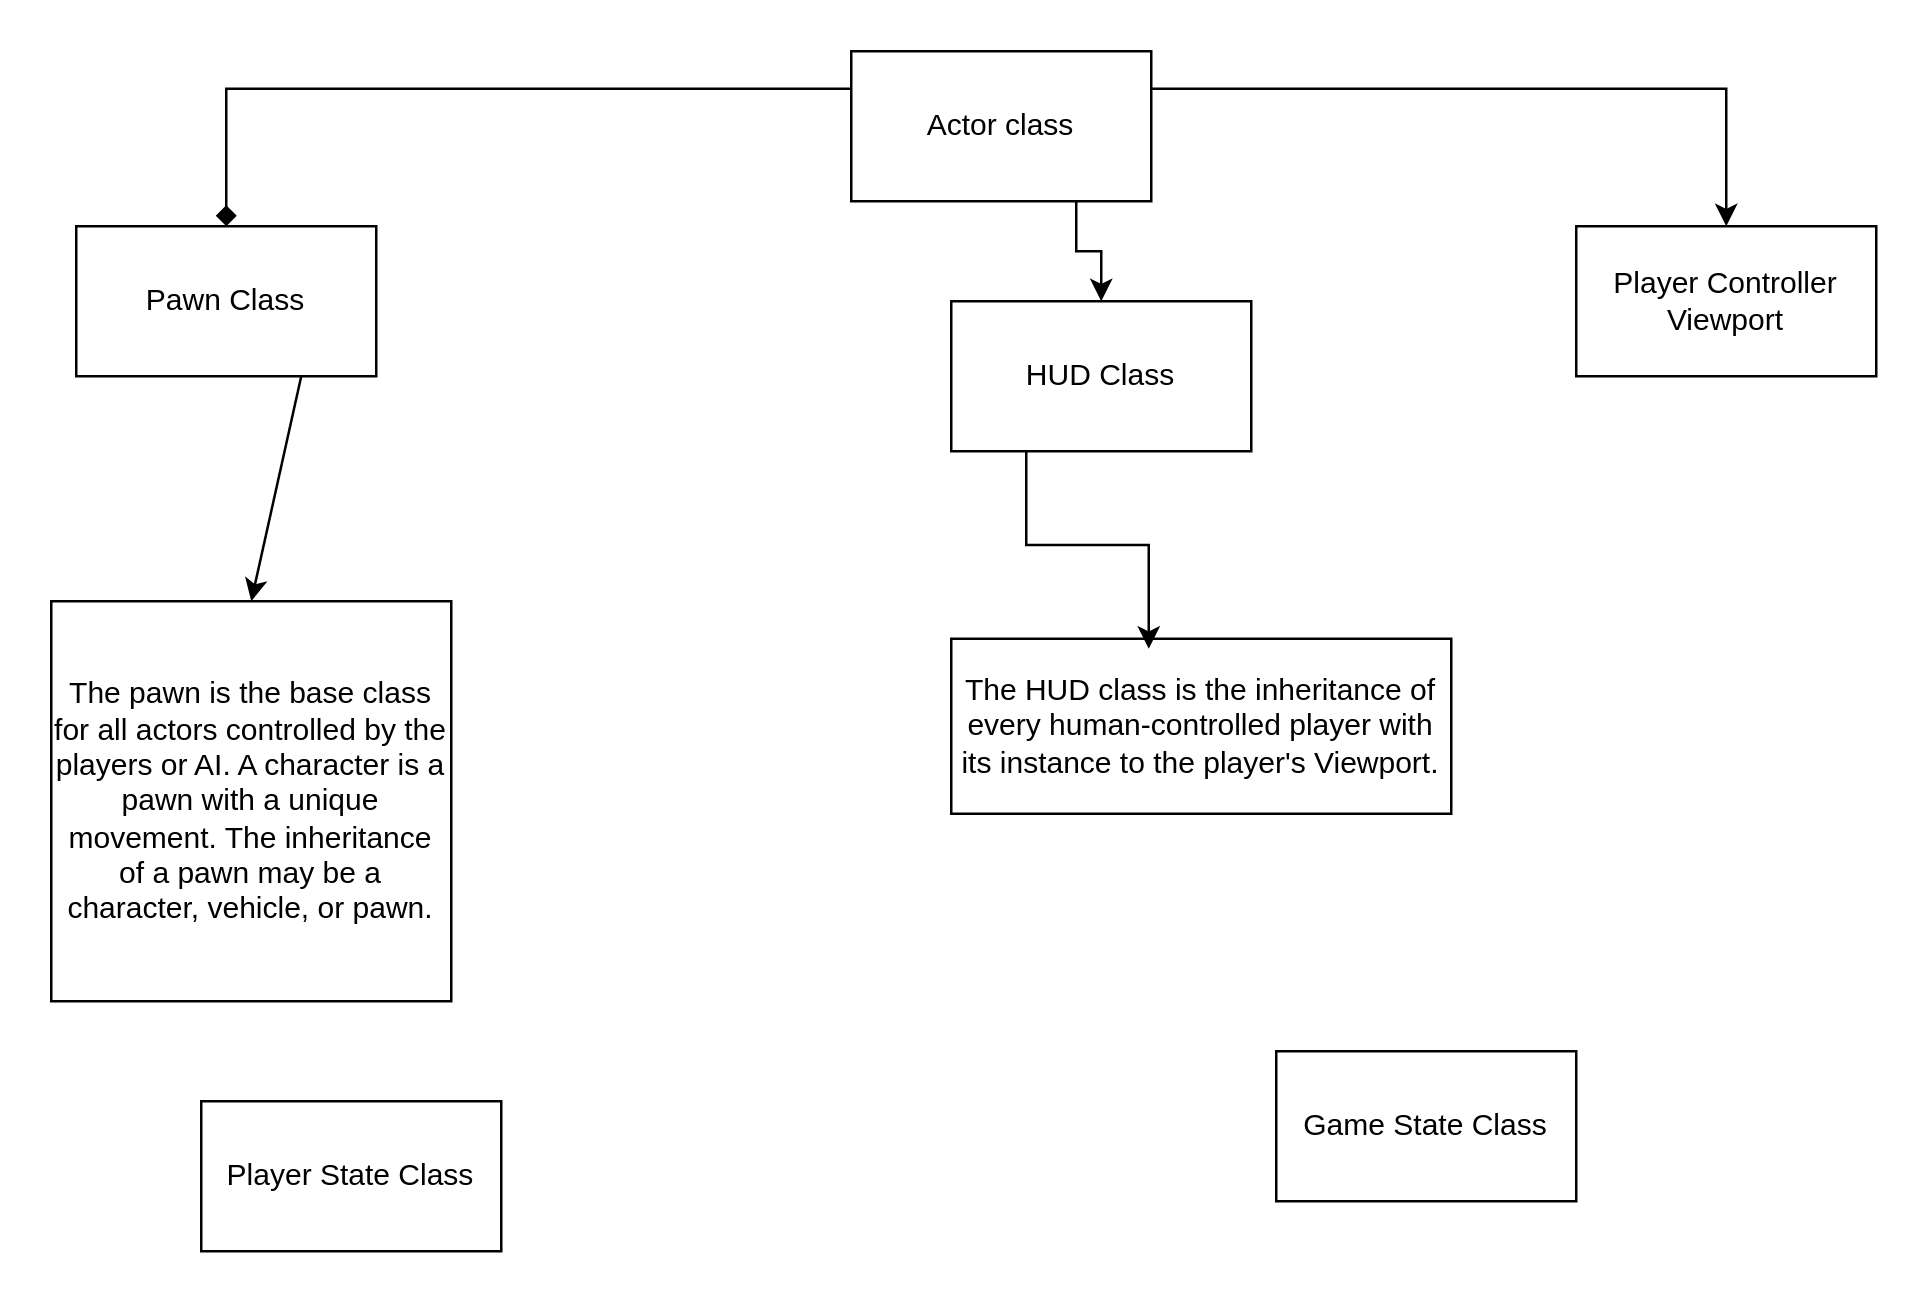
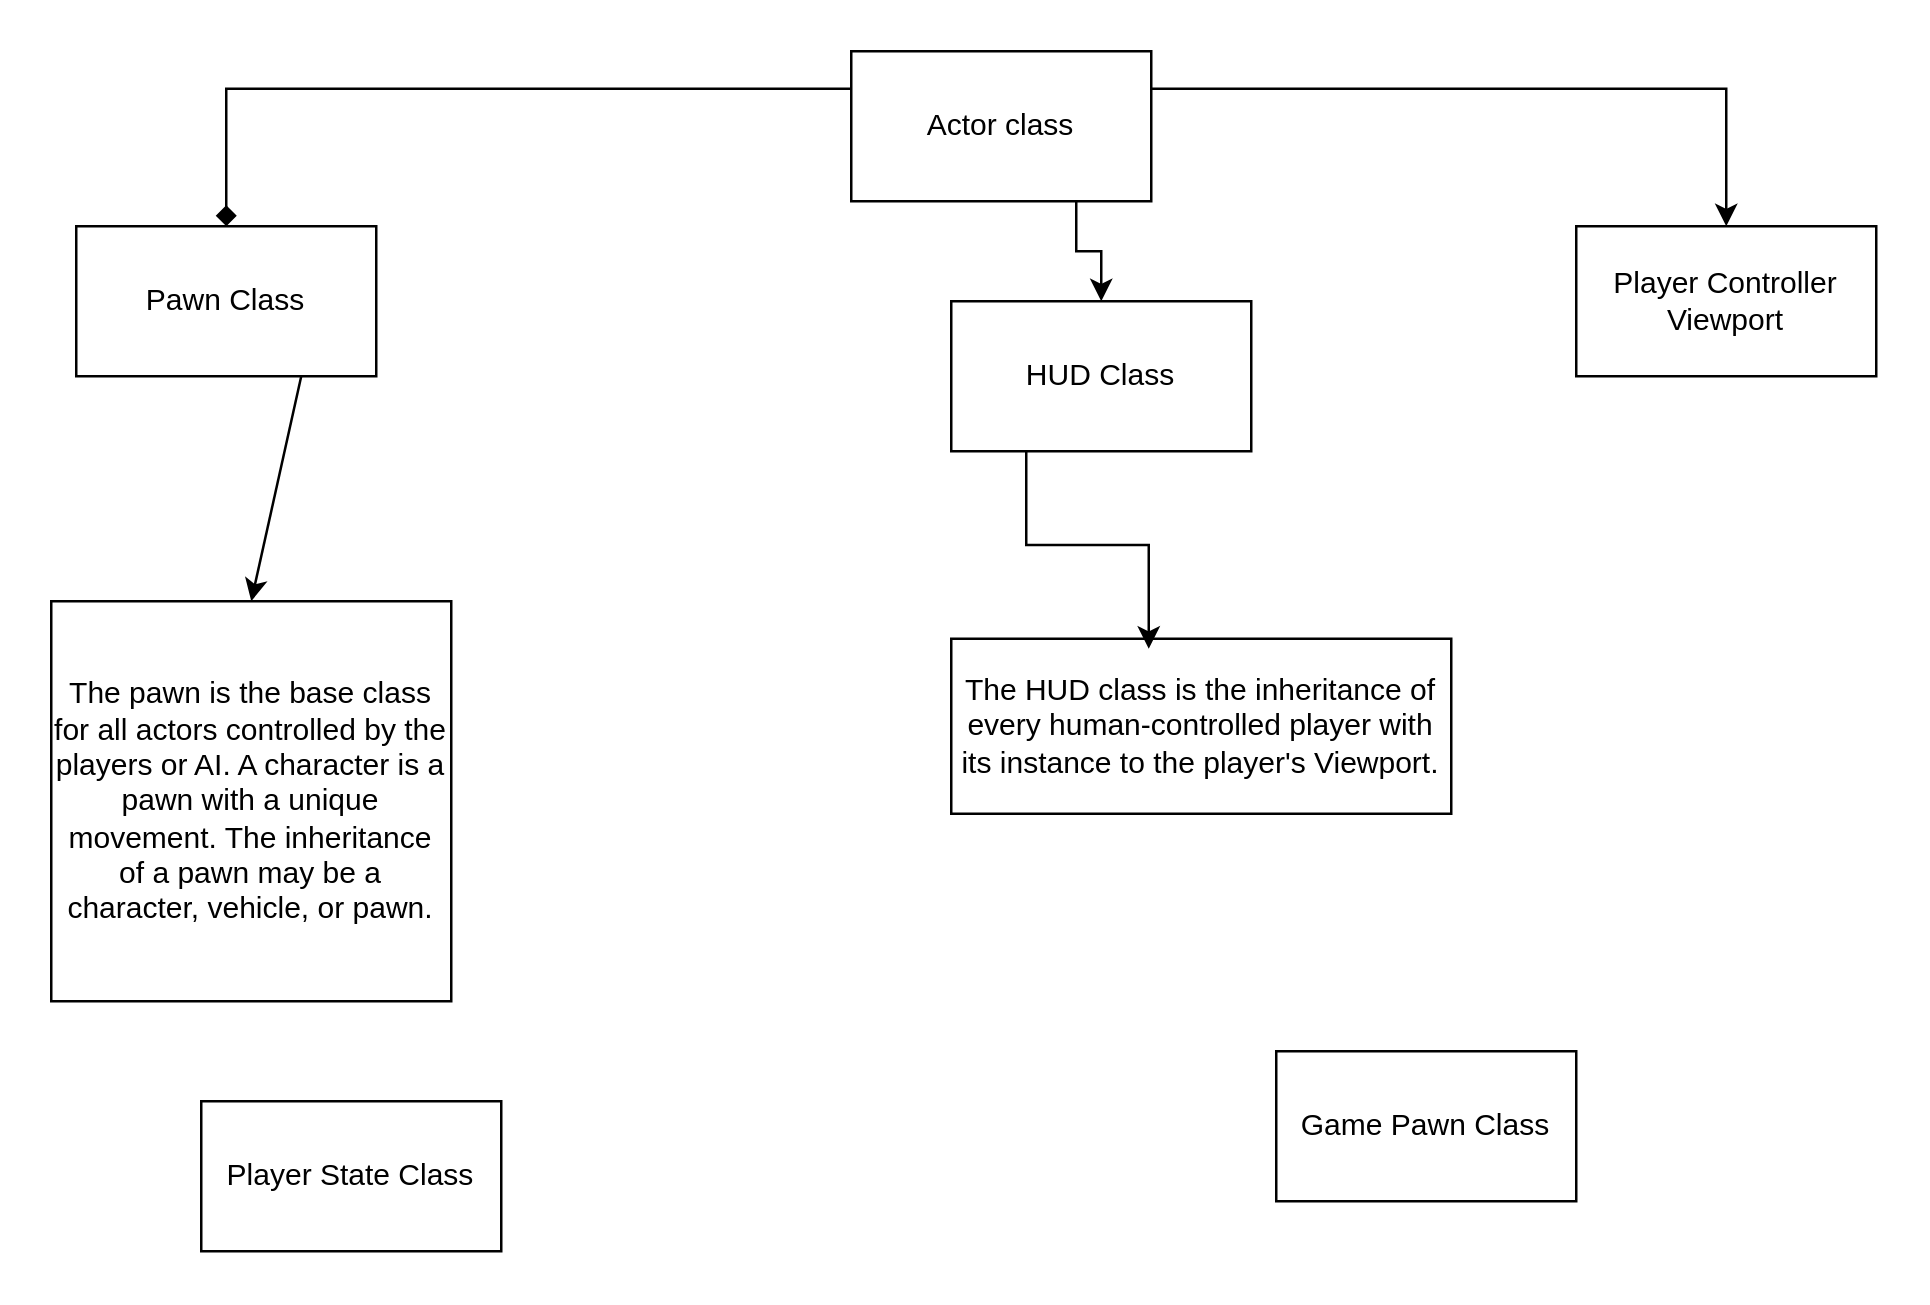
- <mxCell id="6" value="Game State Class" style="rounded=0;whiteSpace=wrap;html=1;" parent="1" vertex="1"><mxGeometry x="510" y="420" width="120" height="60" as="geometry" /></mxCell>
+ <mxCell id="6" value="Game Pawn Class" style="rounded=0;whiteSpace=wrap;html=1;" parent="1" vertex="1"><mxGeometry x="510" y="420" width="120" height="60" as="geometry" /></mxCell>
